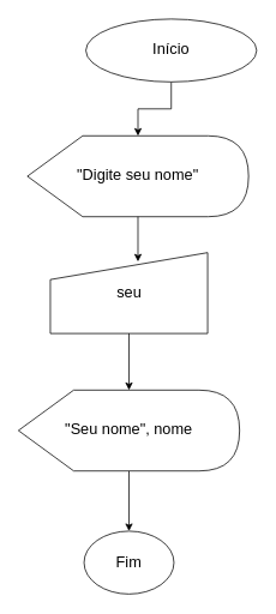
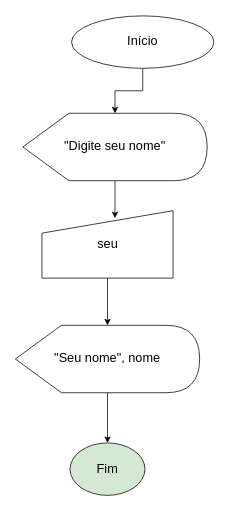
- <mxCell id="9" value="&lt;font style=&quot;font-size: 17px;&quot;&gt;Fim&lt;/font&gt;" style="ellipse;whiteSpace=wrap;html=1;" vertex="1" parent="1"><mxGeometry x="93" y="590" width="100" height="70" as="geometry" /></mxCell>
+ <mxCell id="9" value="&lt;font style=&quot;font-size: 17px;&quot;&gt;Fim&lt;/font&gt;" style="ellipse;whiteSpace=wrap;html=1;fillColor=#d5e8d4;" vertex="1" parent="1"><mxGeometry x="93" y="590" width="100" height="70" as="geometry" /></mxCell>
